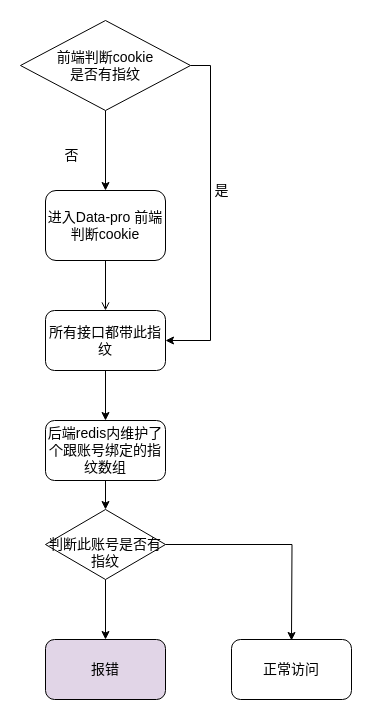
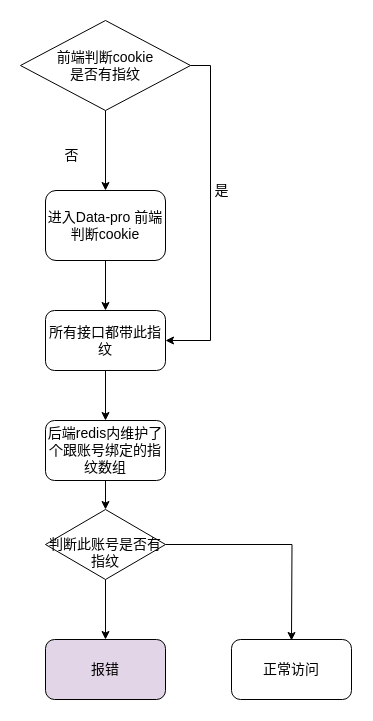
- <mxCell id="2" value="" style="edgeStyle=orthogonalEdgeStyle;rounded=0;orthogonalLoop=1;jettySize=auto;html=1;fontSize=14;endArrow=open;" edge="1" parent="1" source="3" target="9"><mxGeometry relative="1" as="geometry" /></mxCell>
+ <mxCell id="2" value="" style="edgeStyle=orthogonalEdgeStyle;rounded=0;orthogonalLoop=1;jettySize=auto;html=1;fontSize=14;" edge="1" parent="1" source="3" target="9"><mxGeometry relative="1" as="geometry" /></mxCell>
